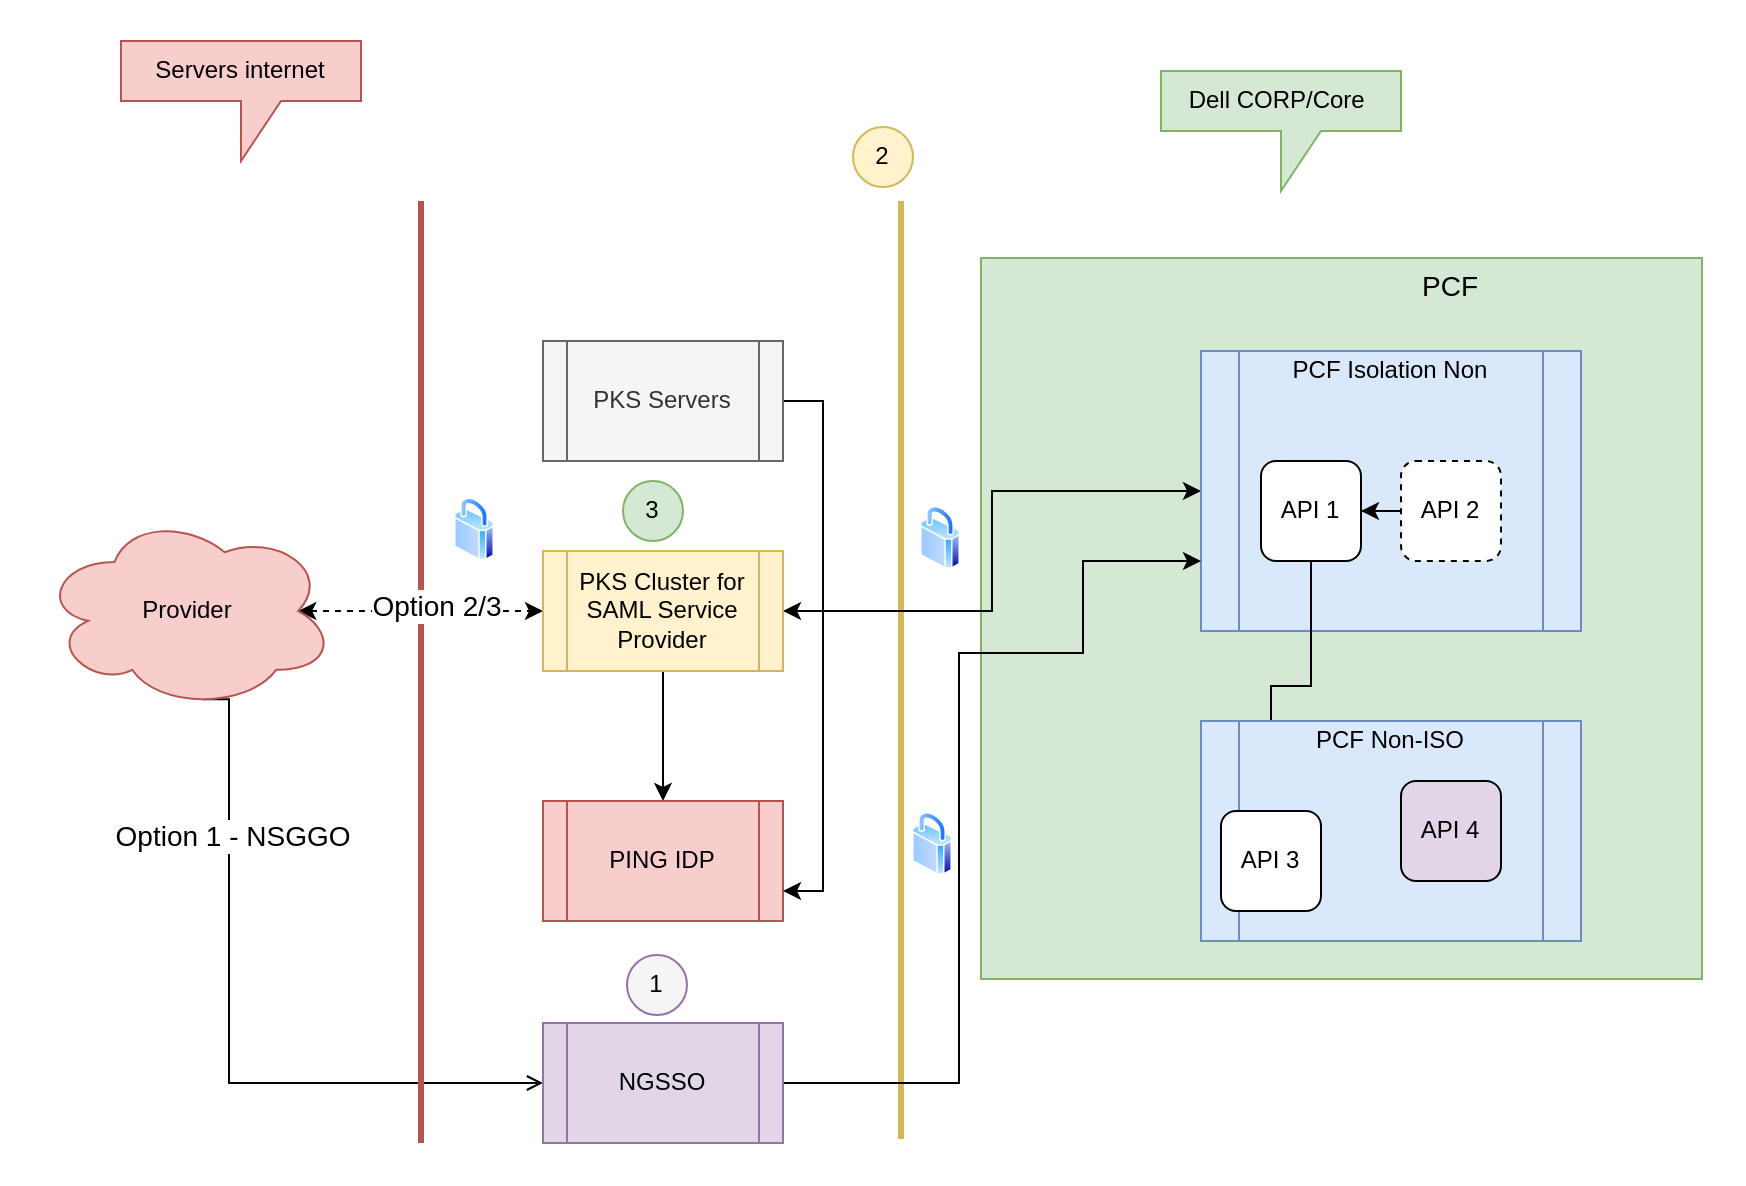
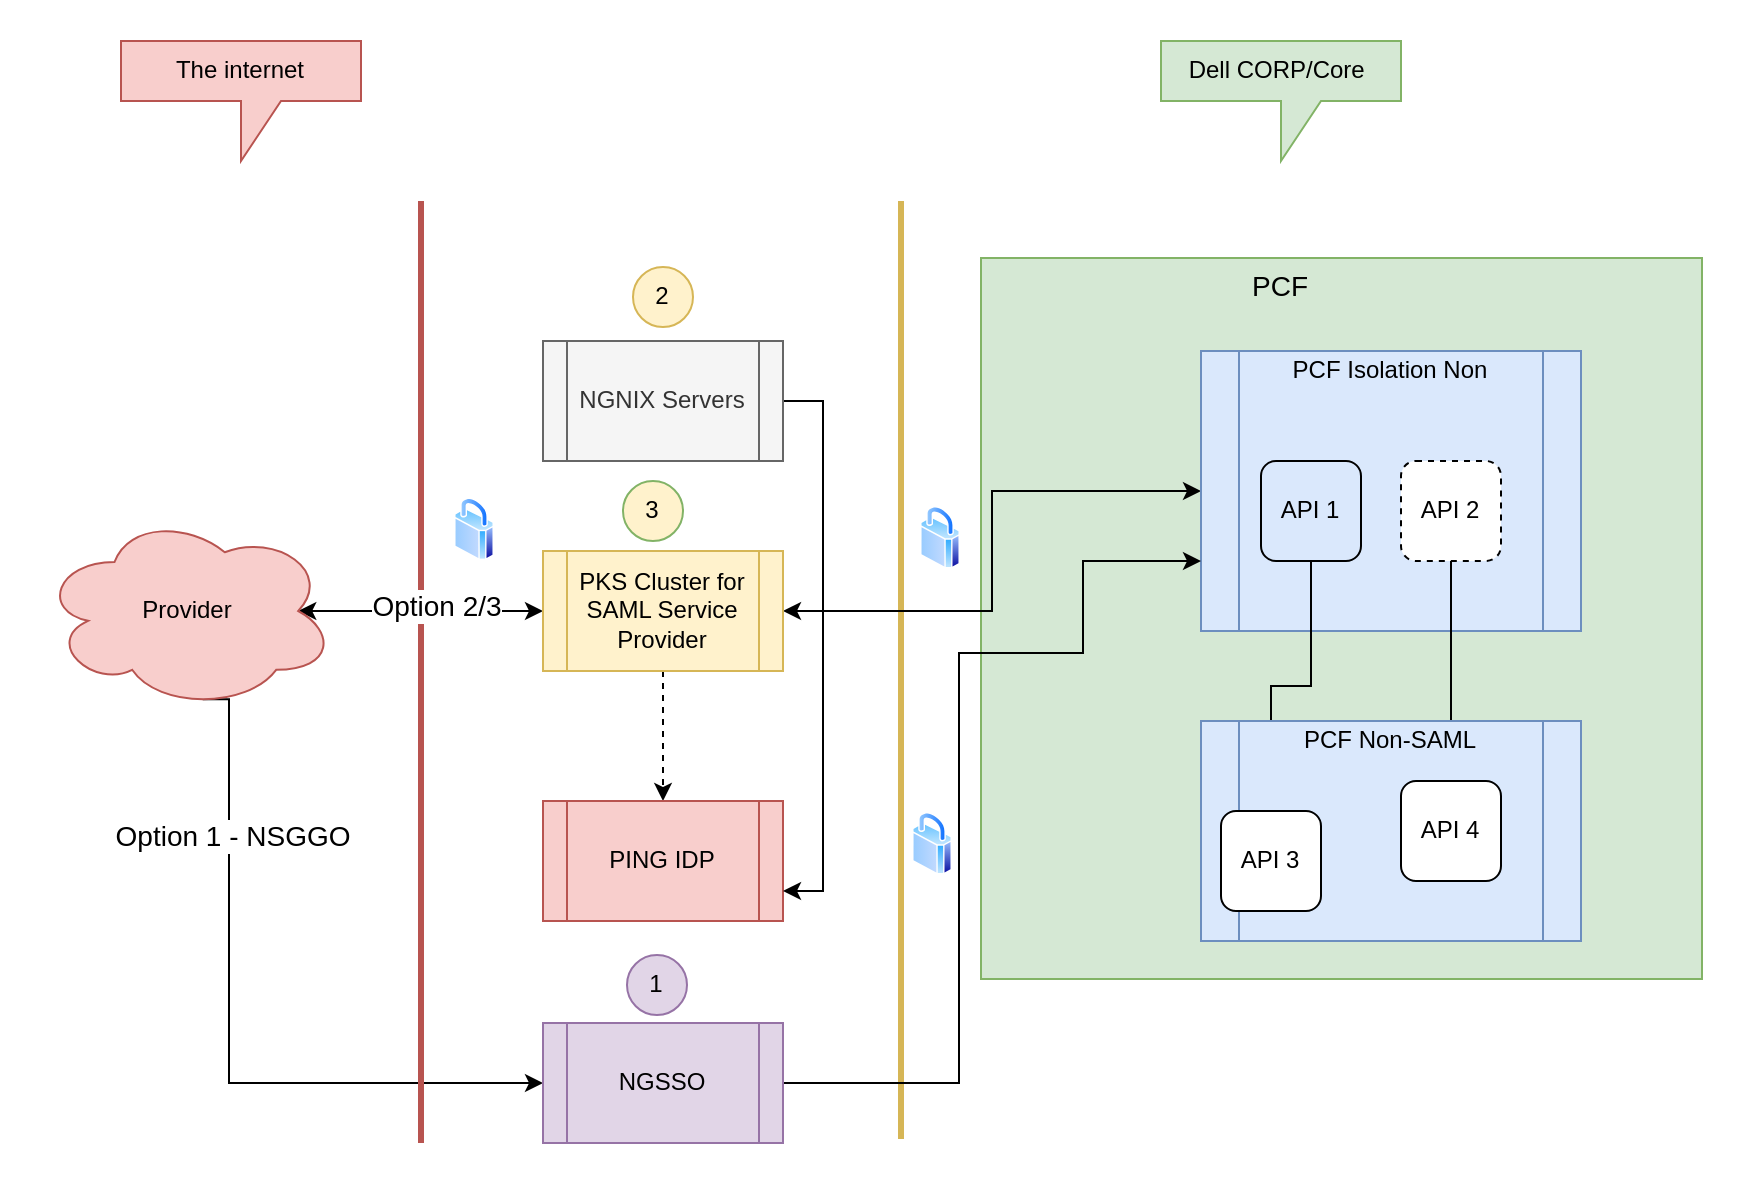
- <mxCell id="21" value="Servers internet" style="shape=callout;whiteSpace=wrap;html=1;perimeter=calloutPerimeter;fillColor=#f8cecc;strokeColor=#b85450;" vertex="1" parent="1"><mxGeometry x="60" y="20" width="120" height="60" as="geometry" /></mxCell>
+ <mxCell id="21" value="The internet" style="shape=callout;whiteSpace=wrap;html=1;perimeter=calloutPerimeter;fillColor=#f8cecc;strokeColor=#b85450;" vertex="1" parent="1"><mxGeometry x="60" y="20" width="120" height="60" as="geometry" /></mxCell>
- <mxCell id="22" value="Dell CORP/Core&amp;nbsp;" style="shape=callout;whiteSpace=wrap;html=1;perimeter=calloutPerimeter;fillColor=#d5e8d4;strokeColor=#82b366;" vertex="1" parent="1"><mxGeometry x="580" y="35" width="120" height="60" as="geometry" /></mxCell>
+ <mxCell id="22" value="Dell CORP/Core&amp;nbsp;" style="shape=callout;whiteSpace=wrap;html=1;perimeter=calloutPerimeter;fillColor=#d5e8d4;strokeColor=#82b366;" vertex="1" parent="1"><mxGeometry x="580" y="20" width="120" height="60" as="geometry" /></mxCell>
- <mxCell id="24" value="2" style="ellipse;whiteSpace=wrap;html=1;fillColor=#fff2cc;strokeColor=#d6b656;" vertex="1" parent="1"><mxGeometry x="426" y="63" width="30" height="30" as="geometry" /></mxCell>
+ <mxCell id="24" value="2" style="ellipse;whiteSpace=wrap;html=1;fillColor=#fff2cc;strokeColor=#d6b656;" vertex="1" parent="1"><mxGeometry x="316" y="133" width="30" height="30" as="geometry" /></mxCell>
- <mxCell id="13" value="&lt;font style=&quot;font-size: 14px&quot;&gt;PCF&lt;/font&gt;" style="text;html=1;strokeColor=none;fillColor=none;align=center;verticalAlign=middle;whiteSpace=wrap;rounded=0;" vertex="1" parent="1"><mxGeometry x="705" y="133" width="40" height="20" as="geometry" /></mxCell>
+ <mxCell id="13" value="&lt;font style=&quot;font-size: 14px&quot;&gt;PCF&lt;/font&gt;" style="text;html=1;strokeColor=none;fillColor=none;align=center;verticalAlign=middle;whiteSpace=wrap;rounded=0;" vertex="1" parent="1"><mxGeometry x="620" y="133" width="40" height="20" as="geometry" /></mxCell>
- <mxCell id="31" value="PKS Servers" style="shape=process;whiteSpace=wrap;html=1;backgroundOutline=1;fillColor=#f5f5f5;strokeColor=#666666;fontColor=#333333;" vertex="1" parent="1"><mxGeometry x="271" y="170" width="120" height="60" as="geometry" /></mxCell>
+ <mxCell id="31" value="NGNIX Servers" style="shape=process;whiteSpace=wrap;html=1;backgroundOutline=1;fillColor=#f5f5f5;strokeColor=#666666;fontColor=#333333;" vertex="1" parent="1"><mxGeometry x="271" y="170" width="120" height="60" as="geometry" /></mxCell>
- <mxCell id="23" value="3" style="ellipse;whiteSpace=wrap;html=1;fillColor=#d5e8d4;strokeColor=#82b366;" vertex="1" parent="1"><mxGeometry x="311" y="240" width="30" height="30" as="geometry" /></mxCell>
+ <mxCell id="23" value="3" style="ellipse;whiteSpace=wrap;html=1;fillColor=#fff2cc;strokeColor=#82b366;" vertex="1" parent="1"><mxGeometry x="311" y="240" width="30" height="30" as="geometry" /></mxCell>
- <mxCell id="16" value="API 1" style="rounded=1;whiteSpace=wrap;html=1;" vertex="1" parent="1"><mxGeometry x="630" y="230" width="50" height="50" as="geometry" /></mxCell>
+ <mxCell id="16" value="API 1" style="rounded=1;whiteSpace=wrap;html=1;fillColor=#dae8fc;" vertex="1" parent="1"><mxGeometry x="630" y="230" width="50" height="50" as="geometry" /></mxCell>
- <mxCell id="17" value="" style="edgeStyle=orthogonalEdgeStyle;rounded=0;orthogonalLoop=1;jettySize=auto;html=1;" edge="1" parent="1" source="18" target="16"><mxGeometry relative="1" as="geometry" /></mxCell>
+ <mxCell id="17" value="" style="edgeStyle=orthogonalEdgeStyle;rounded=0;orthogonalLoop=1;jettySize=auto;html=1;" edge="1" parent="1" source="18" target="28"><mxGeometry relative="1" as="geometry" /></mxCell>
- <mxCell id="15" value="" style="edgeStyle=orthogonalEdgeStyle;rounded=0;orthogonalLoop=1;jettySize=auto;html=1;" edge="1" parent="1" source="16" target="27"><mxGeometry relative="1" as="geometry" /></mxCell>
+ <mxCell id="15" value="" style="edgeStyle=orthogonalEdgeStyle;rounded=0;orthogonalLoop=1;jettySize=auto;html=1;endArrow=open;" edge="1" parent="1" source="16" target="27"><mxGeometry relative="1" as="geometry" /></mxCell>
- <mxCell id="3" value="" style="edgeStyle=orthogonalEdgeStyle;rounded=0;orthogonalLoop=1;jettySize=auto;html=1;strokeWidth=1;exitX=0.875;exitY=0.5;exitDx=0;exitDy=0;exitPerimeter=0;startArrow=classic;startFill=1;dashed=1;" edge="1" parent="1" source="6" target="12"><mxGeometry relative="1" as="geometry" /></mxCell>
+ <mxCell id="3" value="" style="edgeStyle=orthogonalEdgeStyle;rounded=0;orthogonalLoop=1;jettySize=auto;html=1;strokeWidth=1;exitX=0.875;exitY=0.5;exitDx=0;exitDy=0;exitPerimeter=0;startArrow=classic;startFill=1;" edge="1" parent="1" source="6" target="12"><mxGeometry relative="1" as="geometry" /></mxCell>
- <mxCell id="11" value="" style="edgeStyle=orthogonalEdgeStyle;rounded=0;orthogonalLoop=1;jettySize=auto;html=1;" edge="1" parent="1" source="12" target="25"><mxGeometry relative="1" as="geometry" /></mxCell>
+ <mxCell id="11" value="" style="edgeStyle=orthogonalEdgeStyle;rounded=0;orthogonalLoop=1;jettySize=auto;html=1;dashed=1;" edge="1" parent="1" source="12" target="25"><mxGeometry relative="1" as="geometry" /></mxCell>
- <mxCell id="32" value="PCF Non-ISO" style="text;html=1;strokeColor=none;fillColor=none;align=center;verticalAlign=middle;whiteSpace=wrap;rounded=0;" vertex="1" parent="1"><mxGeometry x="630" y="360" width="130" height="20" as="geometry" /></mxCell>
+ <mxCell id="32" value="PCF Non-SAML" style="text;html=1;strokeColor=none;fillColor=none;align=center;verticalAlign=middle;whiteSpace=wrap;rounded=0;" vertex="1" parent="1"><mxGeometry x="630" y="360" width="130" height="20" as="geometry" /></mxCell>
- <mxCell id="28" value="API 4" style="rounded=1;whiteSpace=wrap;html=1;fillColor=#e1d5e7;" vertex="1" parent="1"><mxGeometry x="700" y="390" width="50" height="50" as="geometry" /></mxCell>
+ <mxCell id="28" value="API 4" style="rounded=1;whiteSpace=wrap;html=1;" vertex="1" parent="1"><mxGeometry x="700" y="390" width="50" height="50" as="geometry" /></mxCell>
- <mxCell id="35" value="1" style="ellipse;whiteSpace=wrap;html=1;fillColor=#f5f5f5;strokeColor=#9673a6;" vertex="1" parent="1"><mxGeometry x="313" y="477" width="30" height="30" as="geometry" /></mxCell>
+ <mxCell id="35" value="1" style="ellipse;whiteSpace=wrap;html=1;fillColor=#e1d5e7;strokeColor=#9673a6;" vertex="1" parent="1"><mxGeometry x="313" y="477" width="30" height="30" as="geometry" /></mxCell>
- <mxCell id="4" style="edgeStyle=orthogonalEdgeStyle;rounded=0;orthogonalLoop=1;jettySize=auto;html=1;exitX=0.55;exitY=0.95;exitDx=0;exitDy=0;exitPerimeter=0;entryX=0;entryY=0.5;entryDx=0;entryDy=0;endArrow=open;" edge="1" parent="1" source="6" target="34"><mxGeometry relative="1" as="geometry"><mxPoint x="254" y="547" as="targetPoint" /><Array as="points"><mxPoint x="114" y="541" /></Array></mxGeometry></mxCell>
+ <mxCell id="4" style="edgeStyle=orthogonalEdgeStyle;rounded=0;orthogonalLoop=1;jettySize=auto;html=1;exitX=0.55;exitY=0.95;exitDx=0;exitDy=0;exitPerimeter=0;entryX=0;entryY=0.5;entryDx=0;entryDy=0;" edge="1" parent="1" source="6" target="34"><mxGeometry relative="1" as="geometry"><mxPoint x="254" y="547" as="targetPoint" /><Array as="points"><mxPoint x="114" y="541" /></Array></mxGeometry></mxCell>
